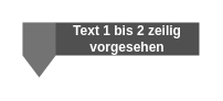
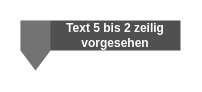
- <mxCell id="4" value="Text 1 bis 2 zeilig vorgesehen" style="text;html=1;strokeColor=none;fillColor=none;align=center;verticalAlign=middle;whiteSpace=wrap;rounded=0;fontColor=#FFFFFF;fontStyle=1;fontSize=12;" parent="2" vertex="1"><mxGeometry x="30" width="130" height="30" as="geometry" /></mxCell>
+ <mxCell id="4" value="Text 5 bis 2 zeilig vorgesehen" style="text;html=1;strokeColor=none;fillColor=none;align=center;verticalAlign=middle;whiteSpace=wrap;rounded=0;fontColor=#FFFFFF;fontStyle=1;fontSize=12;" parent="2" vertex="1"><mxGeometry x="30" width="130" height="30" as="geometry" /></mxCell>
